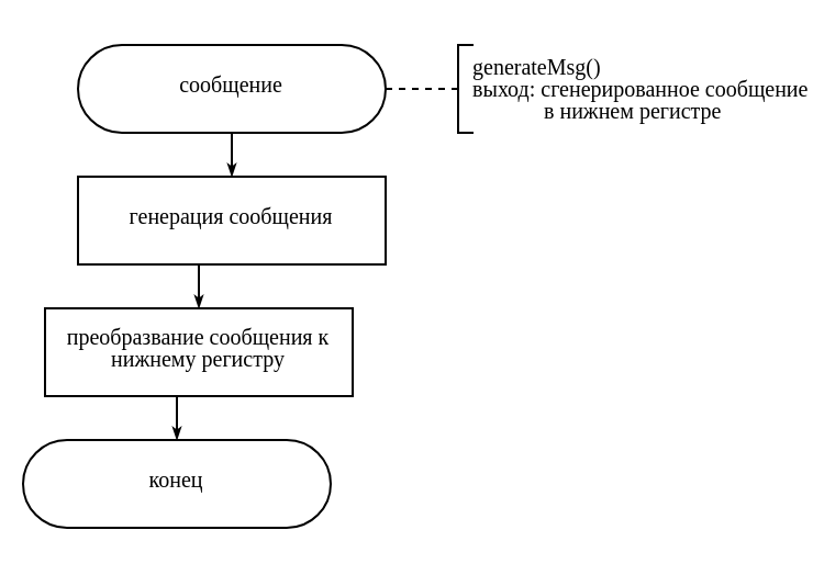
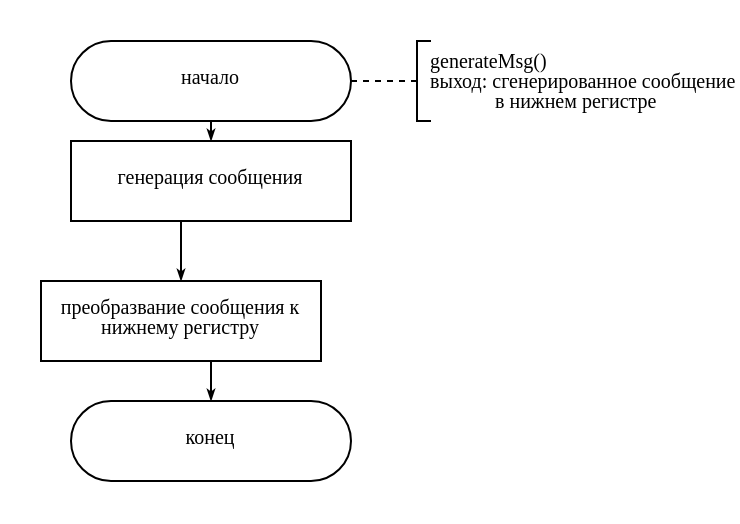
- <mxCell id="3" value="&lt;p style=&quot;line-height: 1 ; font-size: 10px&quot;&gt;сообщение&lt;/p&gt;" style="shape=stencil(vZXxboMgEMafhj9dUNwDLG57j9NelRTBIKv27YegWdHq1s3OmJD7Dn/3nZyRsKytoEGSUAk1EvZKkiTHkku7WrHySkp92PkwnmJoGyyMF8+gOeQCfaY1Wp2w4wczIrisUHMzZNkboS92z3CzrFBSWghXsg0yV3kLAy7ts7T3sLH8JYgay6/RoB5NepUk7z/HPj0/Bhw/yG+Indzv7nc/cOg4ftTB7QaOf49lmVXWhptlORSnUqsPebhp5siFKJRQ2oZ+dbVIwuh4bTfTwPDhLRJTulZn/OpydizpJntCgC5WCWOkZ1l9CWMBusTIgqKjgDJ4m22H2CzlPoKet5FWBoaXGlTbtiu4vOo4vm34jo7nhPQPPdN/6fmuU3bTuxgip65Mrp1ZpfGbkfa/hY2qqxtc6UUFp/o/mBM+AQ==);whiteSpace=wrap;html=1;aspect=fixed;fontFamily=Times New Roman;fontSize=10;spacingBottom=4;" parent="1" vertex="1"><mxGeometry x="35" y="20" width="140" height="40" as="geometry" /></mxCell>
+ <mxCell id="3" value="&lt;p style=&quot;line-height: 1 ; font-size: 10px&quot;&gt;начало&lt;/p&gt;" style="shape=stencil(vZXxboMgEMafhj9dUNwDLG57j9NelRTBIKv27YegWdHq1s3OmJD7Dn/3nZyRsKytoEGSUAk1EvZKkiTHkku7WrHySkp92PkwnmJoGyyMF8+gOeQCfaY1Wp2w4wczIrisUHMzZNkboS92z3CzrFBSWghXsg0yV3kLAy7ts7T3sLH8JYgay6/RoB5NepUk7z/HPj0/Bhw/yG+Indzv7nc/cOg4ftTB7QaOf49lmVXWhptlORSnUqsPebhp5siFKJRQ2oZ+dbVIwuh4bTfTwPDhLRJTulZn/OpydizpJntCgC5WCWOkZ1l9CWMBusTIgqKjgDJ4m22H2CzlPoKet5FWBoaXGlTbtiu4vOo4vm34jo7nhPQPPdN/6fmuU3bTuxgip65Mrp1ZpfGbkfa/hY2qqxtc6UUFp/o/mBM+AQ==);whiteSpace=wrap;html=1;aspect=fixed;fontFamily=Times New Roman;fontSize=10;spacingBottom=4;" parent="1" vertex="1"><mxGeometry x="35" y="20" width="140" height="40" as="geometry" /></mxCell>
- <mxCell id="5" value="генерация сообщения" style="shape=stencil(tVTRboMwDPyavFYh2T5gYtt/pKlXotIkcrJ1/fuaGKQiBq0mQEjgu3B3Bhyh69SYCEJJb84g9LtQKmKwkBLdEdww9iK5vHBZDbVJEWxm8MegM/sWmEkZwwku7pB7CecbQJc7Vn8I+UZrulPXNnhPIi74NGLueBIzztOz8pfFevvrqIqkf4YM2IdkVKjP52V3r9sIVxvlHcsO6VfPu57wOHG11YdbTbj6v6yuCZn7uXW9N/Z0xPDtD3+G+XJta0MbkEq+Fi+htOyP5Wai6QZvQgw0dmO7PE4PRn/OmPCJd0FnGqZWA8KDN8G7yYLr7IJiPXEoKG99BbgB);whiteSpace=wrap;html=1;aspect=fixed;fontFamily=Times New Roman;fontSize=10;spacingBottom=4;" parent="1" vertex="1"><mxGeometry x="35" y="80" width="140" height="40" as="geometry" /></mxCell>
+ <mxCell id="5" value="генерация сообщения" style="shape=stencil(tVTRboMwDPyavFYh2T5gYtt/pKlXotIkcrJ1/fuaGKQiBq0mQEjgu3B3Bhyh69SYCEJJb84g9LtQKmKwkBLdEdww9iK5vHBZDbVJEWxm8MegM/sWmEkZwwku7pB7CecbQJc7Vn8I+UZrulPXNnhPIi74NGLueBIzztOz8pfFevvrqIqkf4YM2IdkVKjP52V3r9sIVxvlHcsO6VfPu57wOHG11YdbTbj6v6yuCZn7uXW9N/Z0xPDtD3+G+XJta0MbkEq+Fi+htOyP5Wai6QZvQgw0dmO7PE4PRn/OmPCJd0FnGqZWA8KDN8G7yYLr7IJiPXEoKG99BbgB);whiteSpace=wrap;html=1;aspect=fixed;fontFamily=Times New Roman;fontSize=10;spacingBottom=4;" parent="1" vertex="1"><mxGeometry x="35" y="70" width="140" height="40" as="geometry" /></mxCell>
- <mxCell id="8" value="&lt;p style=&quot;line-height: 1 ; font-size: 10px&quot;&gt;конец&lt;/p&gt;" style="shape=stencil(vZVhboMwDIVPk59MgbADTGy7h0tdiBoSFLJCb7+QgNZAYesGQwj07PD5mRhBWNaUUCNJqIQKCXslSYLyaK82VHqdUi9bL+NRQ1NjbnzwAprDQaDPNEarM7b8aAYElyVqbvoseyP0xa7pT5blSkoL4Uo2QeYmb2HApX2Wdh42lL8Gqrb8Cg3qwaSPkuT959in533A8U5+Q+zofnO/24FDx/FeG7cZOP49lmU2sjTcLDtAfi60+rBf2j0zJy5EroTSVvq7q0USRodjvZka+g9vlhjTlbrgV5eTbUlX2SMCdL5IGJSeZPU11AJ0gZEFRScBRfA2mxaxnoe7CDreRFoZ6F9qUG3druDypuP4vuEHOp4S0j/0TP+l54d22U3vbIhcdGFy7cwqjd+MtP8trFRdXOBKzyq4qP9/ucAn);whiteSpace=wrap;html=1;aspect=fixed;fontFamily=Times New Roman;fontSize=10;spacingBottom=4;" parent="1" vertex="1"><mxGeometry x="10" y="200" width="140" height="40" as="geometry" /></mxCell>
+ <mxCell id="8" value="&lt;p style=&quot;line-height: 1 ; font-size: 10px&quot;&gt;конец&lt;/p&gt;" style="shape=stencil(vZVhboMwDIVPk59MgbADTGy7h0tdiBoSFLJCb7+QgNZAYesGQwj07PD5mRhBWNaUUCNJqIQKCXslSYLyaK82VHqdUi9bL+NRQ1NjbnzwAprDQaDPNEarM7b8aAYElyVqbvoseyP0xa7pT5blSkoL4Uo2QeYmb2HApX2Wdh42lL8Gqrb8Cg3qwaSPkuT959in533A8U5+Q+zofnO/24FDx/FeG7cZOP49lmU2sjTcLDtAfi60+rBf2j0zJy5EroTSVvq7q0USRodjvZka+g9vlhjTlbrgV5eTbUlX2SMCdL5IGJSeZPU11AJ0gZEFRScBRfA2mxaxnoe7CDreRFoZ6F9qUG3druDypuP4vuEHOp4S0j/0TP+l54d22U3vbIhcdGFy7cwqjd+MtP8trFRdXOBKzyq4qP9/ucAn);whiteSpace=wrap;html=1;aspect=fixed;fontFamily=Times New Roman;fontSize=10;spacingBottom=4;" parent="1" vertex="1"><mxGeometry x="35" y="200" width="140" height="40" as="geometry" /></mxCell>
